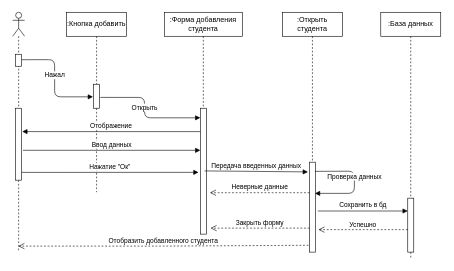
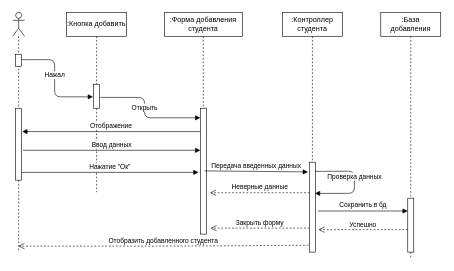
- <mxCell id="9" value=":Открыть студента" style="shape=umlLifeline;perimeter=lifelinePerimeter;whiteSpace=wrap;html=1;container=1;collapsible=0;recursiveResize=0;outlineConnect=0;" vertex="1" parent="1"><mxGeometry x="470" y="20" width="100" height="300" as="geometry" /></mxCell>
+ <mxCell id="9" value=":Контроллер студента" style="shape=umlLifeline;perimeter=lifelinePerimeter;whiteSpace=wrap;html=1;container=1;collapsible=0;recursiveResize=0;outlineConnect=0;" vertex="1" parent="1"><mxGeometry x="470" y="20" width="100" height="300" as="geometry" /></mxCell>
- <mxCell id="16" value=":База данных&lt;br&gt;" style="shape=umlLifeline;perimeter=lifelinePerimeter;whiteSpace=wrap;html=1;container=1;collapsible=0;recursiveResize=0;outlineConnect=0;" vertex="1" parent="1"><mxGeometry x="634" y="20" width="100" height="410" as="geometry" /></mxCell>
+ <mxCell id="16" value=":База добавления&lt;br&gt;" style="shape=umlLifeline;perimeter=lifelinePerimeter;whiteSpace=wrap;html=1;container=1;collapsible=0;recursiveResize=0;outlineConnect=0;" vertex="1" parent="1"><mxGeometry x="634" y="20" width="100" height="410" as="geometry" /></mxCell>
